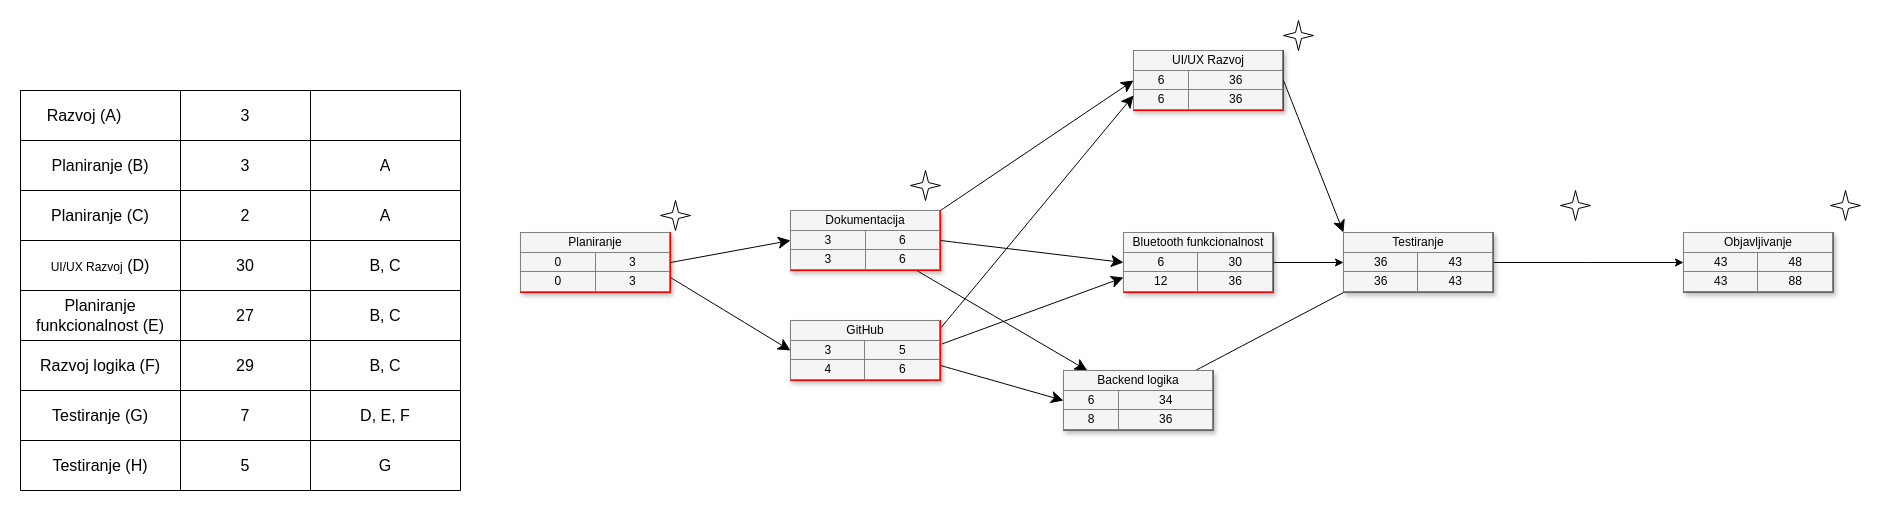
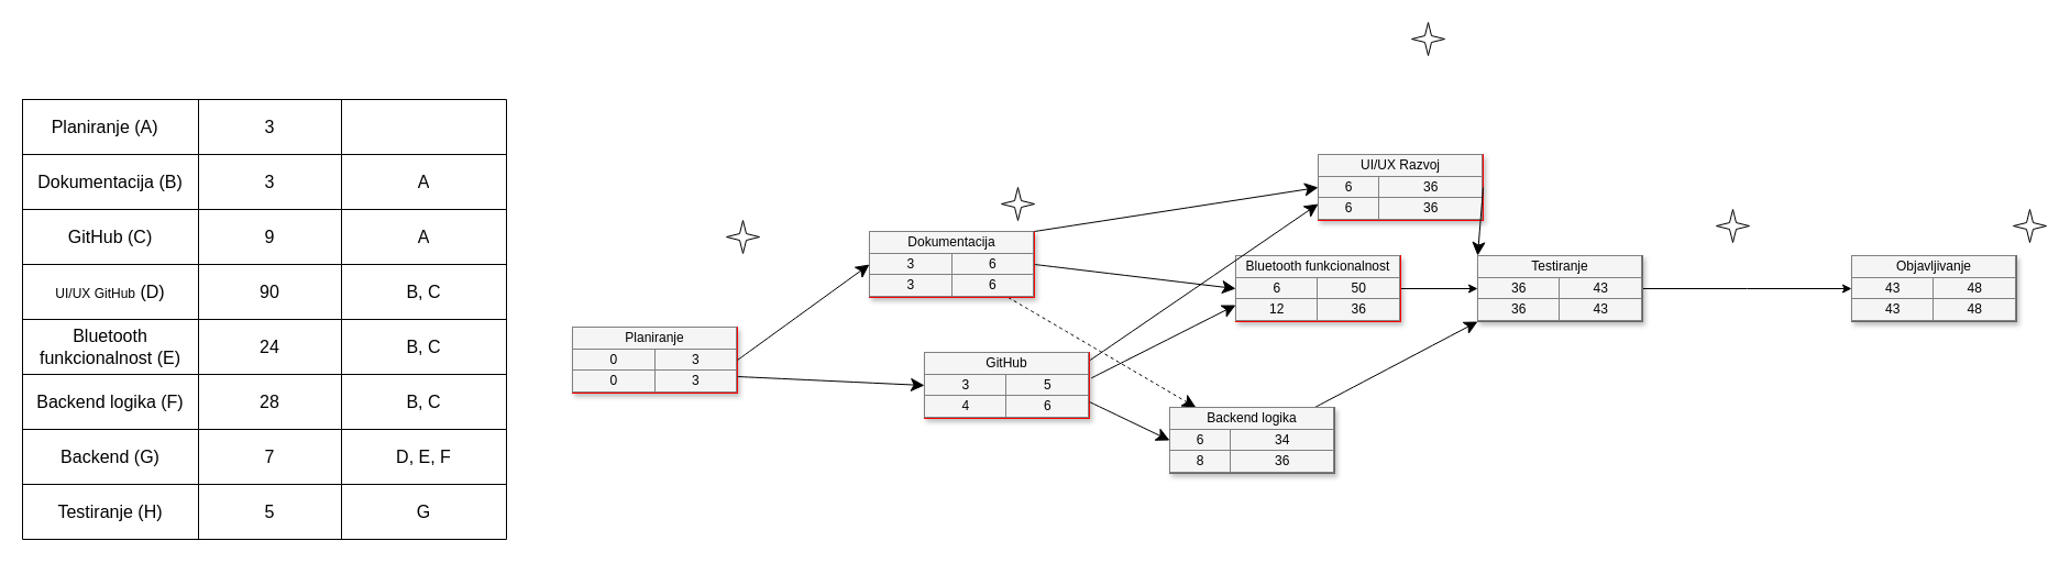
- <mxCell id="11" value="&lt;table border=&quot;1&quot; width=&quot;100%&quot; style=&quot;width: 100% ; height: 100% ; border-collapse: collapse&quot;&gt;&lt;tbody&gt;&lt;tr&gt;&lt;td colspan=&quot;2&quot; align=&quot;center&quot;&gt;&lt;font style=&quot;font-size: 12px&quot;&gt;UI/UX Razvoj&lt;/font&gt;&lt;/td&gt;&lt;/tr&gt;&lt;tr&gt;&lt;td align=&quot;center&quot;&gt;6&lt;/td&gt;&lt;td align=&quot;center&quot;&gt;36&lt;/td&gt;&lt;/tr&gt;&lt;tr&gt;&lt;td align=&quot;center&quot;&gt;6&lt;/td&gt;&lt;td align=&quot;center&quot;&gt;36&lt;/td&gt;&lt;/tr&gt;&lt;/tbody&gt;&lt;/table&gt;" style="text;html=1;strokeColor=#FF0000;fillColor=#f5f5f5;overflow=fill;rounded=0;shadow=1;fontSize=12;align=center;" vertex="1" parent="1"><mxGeometry x="1133" y="50" width="150" height="60" as="geometry" /></mxCell>
+ <mxCell id="11" value="&lt;table border=&quot;1&quot; width=&quot;100%&quot; style=&quot;width: 100% ; height: 100% ; border-collapse: collapse&quot;&gt;&lt;tbody&gt;&lt;tr&gt;&lt;td colspan=&quot;2&quot; align=&quot;center&quot;&gt;&lt;font style=&quot;font-size: 12px&quot;&gt;UI/UX Razvoj&lt;/font&gt;&lt;/td&gt;&lt;/tr&gt;&lt;tr&gt;&lt;td align=&quot;center&quot;&gt;6&lt;/td&gt;&lt;td align=&quot;center&quot;&gt;36&lt;/td&gt;&lt;/tr&gt;&lt;tr&gt;&lt;td align=&quot;center&quot;&gt;6&lt;/td&gt;&lt;td align=&quot;center&quot;&gt;36&lt;/td&gt;&lt;/tr&gt;&lt;/tbody&gt;&lt;/table&gt;" style="text;html=1;strokeColor=#FF0000;fillColor=#f5f5f5;overflow=fill;rounded=0;shadow=1;fontSize=12;align=center;" vertex="1" parent="1"><mxGeometry x="1198" y="140" width="150" height="60" as="geometry" /></mxCell>
- <mxCell id="24" value="Razvoj (A)&lt;span style=&quot;white-space: pre;&quot;&gt;&#09;&lt;/span&gt;" style="shape=partialRectangle;html=1;whiteSpace=wrap;connectable=0;strokeColor=inherit;overflow=hidden;fillColor=none;top=0;left=0;bottom=0;right=0;pointerEvents=1;fontSize=16;" vertex="1" parent="23"><mxGeometry width="160" height="50" as="geometry"><mxRectangle width="160" height="50" as="alternateBounds" /></mxGeometry></mxCell>
+ <mxCell id="24" value="Planiranje (A)&lt;span style=&quot;white-space: pre;&quot;&gt;&#09;&lt;/span&gt;" style="shape=partialRectangle;html=1;whiteSpace=wrap;connectable=0;strokeColor=inherit;overflow=hidden;fillColor=none;top=0;left=0;bottom=0;right=0;pointerEvents=1;fontSize=16;" vertex="1" parent="23"><mxGeometry width="160" height="50" as="geometry"><mxRectangle width="160" height="50" as="alternateBounds" /></mxGeometry></mxCell>
- <mxCell id="28" value="Planiranje (B)" style="shape=partialRectangle;html=1;whiteSpace=wrap;connectable=0;strokeColor=inherit;overflow=hidden;fillColor=none;top=0;left=0;bottom=0;right=0;pointerEvents=1;fontSize=16;" vertex="1" parent="27"><mxGeometry width="160" height="50" as="geometry"><mxRectangle width="160" height="50" as="alternateBounds" /></mxGeometry></mxCell>
+ <mxCell id="28" value="Dokumentacija (B)" style="shape=partialRectangle;html=1;whiteSpace=wrap;connectable=0;strokeColor=inherit;overflow=hidden;fillColor=none;top=0;left=0;bottom=0;right=0;pointerEvents=1;fontSize=16;" vertex="1" parent="27"><mxGeometry width="160" height="50" as="geometry"><mxRectangle width="160" height="50" as="alternateBounds" /></mxGeometry></mxCell>
- <mxCell id="32" value="Planiranje (C)" style="shape=partialRectangle;html=1;whiteSpace=wrap;connectable=0;strokeColor=inherit;overflow=hidden;fillColor=none;top=0;left=0;bottom=0;right=0;pointerEvents=1;fontSize=16;" vertex="1" parent="31"><mxGeometry width="160" height="50" as="geometry"><mxRectangle width="160" height="50" as="alternateBounds" /></mxGeometry></mxCell>
+ <mxCell id="32" value="GitHub (C)" style="shape=partialRectangle;html=1;whiteSpace=wrap;connectable=0;strokeColor=inherit;overflow=hidden;fillColor=none;top=0;left=0;bottom=0;right=0;pointerEvents=1;fontSize=16;" vertex="1" parent="31"><mxGeometry width="160" height="50" as="geometry"><mxRectangle width="160" height="50" as="alternateBounds" /></mxGeometry></mxCell>
- <mxCell id="33" value="2" style="shape=partialRectangle;html=1;whiteSpace=wrap;connectable=0;strokeColor=inherit;overflow=hidden;fillColor=none;top=0;left=0;bottom=0;right=0;pointerEvents=1;fontSize=16;" vertex="1" parent="31"><mxGeometry x="160" width="130" height="50" as="geometry"><mxRectangle width="130" height="50" as="alternateBounds" /></mxGeometry></mxCell>
+ <mxCell id="33" value="9" style="shape=partialRectangle;html=1;whiteSpace=wrap;connectable=0;strokeColor=inherit;overflow=hidden;fillColor=none;top=0;left=0;bottom=0;right=0;pointerEvents=1;fontSize=16;" vertex="1" parent="31"><mxGeometry x="160" width="130" height="50" as="geometry"><mxRectangle width="130" height="50" as="alternateBounds" /></mxGeometry></mxCell>
- <mxCell id="5" value="&lt;table border=&quot;1&quot; width=&quot;100%&quot; style=&quot;width: 100% ; height: 100% ; border-collapse: collapse&quot;&gt;&lt;tbody&gt;&lt;tr&gt;&lt;td colspan=&quot;2&quot; align=&quot;center&quot;&gt;Bluetooth funkcionalnost&lt;/td&gt;&lt;/tr&gt;&lt;tr&gt;&lt;td align=&quot;center&quot;&gt;6&lt;/td&gt;&lt;td align=&quot;center&quot;&gt;30&lt;/td&gt;&lt;/tr&gt;&lt;tr&gt;&lt;td align=&quot;center&quot;&gt;12&lt;/td&gt;&lt;td align=&quot;center&quot;&gt;36&lt;/td&gt;&lt;/tr&gt;&lt;/tbody&gt;&lt;/table&gt;" style="text;html=1;strokeColor=#FF0000;fillColor=#f5f5f5;overflow=fill;rounded=0;shadow=1;fontSize=12;align=center;" parent="1" vertex="1"><mxGeometry x="1123" y="232" width="150" height="60" as="geometry" /></mxCell>
+ <mxCell id="5" value="&lt;table border=&quot;1&quot; width=&quot;100%&quot; style=&quot;width: 100% ; height: 100% ; border-collapse: collapse&quot;&gt;&lt;tbody&gt;&lt;tr&gt;&lt;td colspan=&quot;2&quot; align=&quot;center&quot;&gt;Bluetooth funkcionalnost&lt;/td&gt;&lt;/tr&gt;&lt;tr&gt;&lt;td align=&quot;center&quot;&gt;6&lt;/td&gt;&lt;td align=&quot;center&quot;&gt;50&lt;/td&gt;&lt;/tr&gt;&lt;tr&gt;&lt;td align=&quot;center&quot;&gt;12&lt;/td&gt;&lt;td align=&quot;center&quot;&gt;36&lt;/td&gt;&lt;/tr&gt;&lt;/tbody&gt;&lt;/table&gt;" style="text;html=1;strokeColor=#FF0000;fillColor=#f5f5f5;overflow=fill;rounded=0;shadow=1;fontSize=12;align=center;" parent="1" vertex="1"><mxGeometry x="1123" y="232" width="150" height="60" as="geometry" /></mxCell>
- <mxCell id="13" value="&lt;table border=&quot;1&quot; width=&quot;100%&quot; style=&quot;width: 100% ; height: 100% ; border-collapse: collapse&quot;&gt;&lt;tbody&gt;&lt;tr&gt;&lt;td colspan=&quot;2&quot; align=&quot;center&quot;&gt;Objavljivanje&lt;/td&gt;&lt;/tr&gt;&lt;tr&gt;&lt;td align=&quot;center&quot;&gt;43&lt;/td&gt;&lt;td align=&quot;center&quot;&gt;48&lt;/td&gt;&lt;/tr&gt;&lt;tr&gt;&lt;td align=&quot;center&quot;&gt;43&lt;/td&gt;&lt;td align=&quot;center&quot;&gt;88&lt;/td&gt;&lt;/tr&gt;&lt;/tbody&gt;&lt;/table&gt;" style="text;html=1;strokeColor=#666666;fillColor=#f5f5f5;overflow=fill;rounded=0;shadow=1;fontSize=12;align=center;" vertex="1" parent="1"><mxGeometry x="1683" y="232" width="150" height="60" as="geometry" /></mxCell>
+ <mxCell id="13" value="&lt;table border=&quot;1&quot; width=&quot;100%&quot; style=&quot;width: 100% ; height: 100% ; border-collapse: collapse&quot;&gt;&lt;tbody&gt;&lt;tr&gt;&lt;td colspan=&quot;2&quot; align=&quot;center&quot;&gt;Objavljivanje&lt;/td&gt;&lt;/tr&gt;&lt;tr&gt;&lt;td align=&quot;center&quot;&gt;43&lt;/td&gt;&lt;td align=&quot;center&quot;&gt;48&lt;/td&gt;&lt;/tr&gt;&lt;tr&gt;&lt;td align=&quot;center&quot;&gt;43&lt;/td&gt;&lt;td align=&quot;center&quot;&gt;48&lt;/td&gt;&lt;/tr&gt;&lt;/tbody&gt;&lt;/table&gt;" style="text;html=1;strokeColor=#666666;fillColor=#f5f5f5;overflow=fill;rounded=0;shadow=1;fontSize=12;align=center;" vertex="1" parent="1"><mxGeometry x="1683" y="232" width="150" height="60" as="geometry" /></mxCell>
- <mxCell id="15" value="&lt;table border=&quot;1&quot; width=&quot;100%&quot; style=&quot;width: 100% ; height: 100% ; border-collapse: collapse&quot;&gt;&lt;tbody&gt;&lt;tr&gt;&lt;td colspan=&quot;2&quot; align=&quot;center&quot;&gt;Planiranje&lt;/td&gt;&lt;/tr&gt;&lt;tr&gt;&lt;td align=&quot;center&quot;&gt;0&lt;/td&gt;&lt;td align=&quot;center&quot;&gt;&lt;font style=&quot;font-size: 12px;&quot;&gt;3&lt;/font&gt;&lt;/td&gt;&lt;/tr&gt;&lt;tr&gt;&lt;td align=&quot;center&quot;&gt;0&lt;/td&gt;&lt;td align=&quot;center&quot;&gt;3&lt;/td&gt;&lt;/tr&gt;&lt;/tbody&gt;&lt;/table&gt;" style="text;html=1;strokeColor=#FF0000;fillColor=#f5f5f5;overflow=fill;rounded=0;shadow=1;fontSize=12;align=center;" vertex="1" parent="1"><mxGeometry x="520" y="232" width="150" height="60" as="geometry" /></mxCell>
+ <mxCell id="15" value="&lt;table border=&quot;1&quot; width=&quot;100%&quot; style=&quot;width: 100% ; height: 100% ; border-collapse: collapse&quot;&gt;&lt;tbody&gt;&lt;tr&gt;&lt;td colspan=&quot;2&quot; align=&quot;center&quot;&gt;Planiranje&lt;/td&gt;&lt;/tr&gt;&lt;tr&gt;&lt;td align=&quot;center&quot;&gt;0&lt;/td&gt;&lt;td align=&quot;center&quot;&gt;&lt;font style=&quot;font-size: 12px;&quot;&gt;3&lt;/font&gt;&lt;/td&gt;&lt;/tr&gt;&lt;tr&gt;&lt;td align=&quot;center&quot;&gt;0&lt;/td&gt;&lt;td align=&quot;center&quot;&gt;3&lt;/td&gt;&lt;/tr&gt;&lt;/tbody&gt;&lt;/table&gt;" style="text;html=1;strokeColor=#FF0000;fillColor=#f5f5f5;overflow=fill;rounded=0;shadow=1;fontSize=12;align=center;" vertex="1" parent="1"><mxGeometry x="520" y="297" width="150" height="60" as="geometry" /></mxCell>
- <mxCell id="36" value="&lt;font style=&quot;font-size: 12px&quot;&gt;UI/UX Razvoj&lt;/font&gt; (D)" style="shape=partialRectangle;html=1;whiteSpace=wrap;connectable=0;strokeColor=inherit;overflow=hidden;fillColor=none;top=0;left=0;bottom=0;right=0;pointerEvents=1;fontSize=16;" vertex="1" parent="35"><mxGeometry width="160" height="50" as="geometry"><mxRectangle width="160" height="50" as="alternateBounds" /></mxGeometry></mxCell>
+ <mxCell id="36" value="&lt;font style=&quot;font-size: 12px&quot;&gt;UI/UX GitHub&lt;/font&gt; (D)" style="shape=partialRectangle;html=1;whiteSpace=wrap;connectable=0;strokeColor=inherit;overflow=hidden;fillColor=none;top=0;left=0;bottom=0;right=0;pointerEvents=1;fontSize=16;" vertex="1" parent="35"><mxGeometry width="160" height="50" as="geometry"><mxRectangle width="160" height="50" as="alternateBounds" /></mxGeometry></mxCell>
- <mxCell id="37" value="30" style="shape=partialRectangle;html=1;whiteSpace=wrap;connectable=0;strokeColor=inherit;overflow=hidden;fillColor=none;top=0;left=0;bottom=0;right=0;pointerEvents=1;fontSize=16;" vertex="1" parent="35"><mxGeometry x="160" width="130" height="50" as="geometry"><mxRectangle width="130" height="50" as="alternateBounds" /></mxGeometry></mxCell>
+ <mxCell id="37" value="90" style="shape=partialRectangle;html=1;whiteSpace=wrap;connectable=0;strokeColor=inherit;overflow=hidden;fillColor=none;top=0;left=0;bottom=0;right=0;pointerEvents=1;fontSize=16;" vertex="1" parent="35"><mxGeometry x="160" width="130" height="50" as="geometry"><mxRectangle width="130" height="50" as="alternateBounds" /></mxGeometry></mxCell>
- <mxCell id="6" style="edgeStyle=none;curved=1;html=1;startSize=10;endArrow=none;endFill=1;endSize=10;strokeWidth=1;fontSize=12;entryX=0;entryY=1;entryDx=0;entryDy=0;" parent="1" source="7" target="9" edge="1"><mxGeometry relative="1" as="geometry" /></mxCell>
+ <mxCell id="6" style="edgeStyle=none;curved=1;html=1;startSize=10;endArrow=classic;endFill=1;endSize=10;strokeWidth=1;fontSize=12;entryX=0;entryY=1;entryDx=0;entryDy=0;" parent="1" source="7" target="9" edge="1"><mxGeometry relative="1" as="geometry" /></mxCell>
- <mxCell id="40" value="Planiranje funkcionalnost (E)" style="shape=partialRectangle;html=1;whiteSpace=wrap;connectable=0;strokeColor=inherit;overflow=hidden;fillColor=none;top=0;left=0;bottom=0;right=0;pointerEvents=1;fontSize=16;" vertex="1" parent="39"><mxGeometry width="160" height="50" as="geometry"><mxRectangle width="160" height="50" as="alternateBounds" /></mxGeometry></mxCell>
+ <mxCell id="40" value="Bluetooth funkcionalnost (E)" style="shape=partialRectangle;html=1;whiteSpace=wrap;connectable=0;strokeColor=inherit;overflow=hidden;fillColor=none;top=0;left=0;bottom=0;right=0;pointerEvents=1;fontSize=16;" vertex="1" parent="39"><mxGeometry width="160" height="50" as="geometry"><mxRectangle width="160" height="50" as="alternateBounds" /></mxGeometry></mxCell>
- <mxCell id="41" value="27" style="shape=partialRectangle;html=1;whiteSpace=wrap;connectable=0;strokeColor=inherit;overflow=hidden;fillColor=none;top=0;left=0;bottom=0;right=0;pointerEvents=1;fontSize=16;" vertex="1" parent="39"><mxGeometry x="160" width="130" height="50" as="geometry"><mxRectangle width="130" height="50" as="alternateBounds" /></mxGeometry></mxCell>
+ <mxCell id="41" value="24" style="shape=partialRectangle;html=1;whiteSpace=wrap;connectable=0;strokeColor=inherit;overflow=hidden;fillColor=none;top=0;left=0;bottom=0;right=0;pointerEvents=1;fontSize=16;" vertex="1" parent="39"><mxGeometry x="160" width="130" height="50" as="geometry"><mxRectangle width="130" height="50" as="alternateBounds" /></mxGeometry></mxCell>
- <mxCell id="2" style="edgeStyle=none;curved=1;html=1;startSize=10;endArrow=classic;endFill=1;endSize=10;strokeWidth=1;fontSize=12;" parent="1" source="3" target="7" edge="1"><mxGeometry relative="1" as="geometry" /></mxCell>
+ <mxCell id="2" style="edgeStyle=none;curved=1;html=1;startSize=10;endArrow=classic;endFill=1;endSize=10;strokeWidth=1;fontSize=12;dashed=1;" parent="1" source="3" target="7" edge="1"><mxGeometry relative="1" as="geometry" /></mxCell>
- <mxCell id="16" value="&lt;table border=&quot;1&quot; width=&quot;100%&quot; style=&quot;width: 100% ; height: 100% ; border-collapse: collapse&quot;&gt;&lt;tbody&gt;&lt;tr&gt;&lt;td colspan=&quot;2&quot; align=&quot;center&quot;&gt;&lt;font style=&quot;font-size: 12px;&quot;&gt;GitHub&lt;/font&gt;&lt;/td&gt;&lt;/tr&gt;&lt;tr&gt;&lt;td align=&quot;center&quot;&gt;3&lt;/td&gt;&lt;td align=&quot;center&quot;&gt;5&lt;/td&gt;&lt;/tr&gt;&lt;tr&gt;&lt;td align=&quot;center&quot;&gt;4&lt;/td&gt;&lt;td align=&quot;center&quot;&gt;6&lt;/td&gt;&lt;/tr&gt;&lt;/tbody&gt;&lt;/table&gt;" style="text;html=1;strokeColor=#FF0000;fillColor=#f5f5f5;overflow=fill;rounded=0;shadow=1;fontSize=12;align=center;" vertex="1" parent="1"><mxGeometry x="790" y="320" width="150" height="60" as="geometry" /></mxCell>
+ <mxCell id="16" value="&lt;table border=&quot;1&quot; width=&quot;100%&quot; style=&quot;width: 100% ; height: 100% ; border-collapse: collapse&quot;&gt;&lt;tbody&gt;&lt;tr&gt;&lt;td colspan=&quot;2&quot; align=&quot;center&quot;&gt;&lt;font style=&quot;font-size: 12px;&quot;&gt;GitHub&lt;/font&gt;&lt;/td&gt;&lt;/tr&gt;&lt;tr&gt;&lt;td align=&quot;center&quot;&gt;3&lt;/td&gt;&lt;td align=&quot;center&quot;&gt;5&lt;/td&gt;&lt;/tr&gt;&lt;tr&gt;&lt;td align=&quot;center&quot;&gt;4&lt;/td&gt;&lt;td align=&quot;center&quot;&gt;6&lt;/td&gt;&lt;/tr&gt;&lt;/tbody&gt;&lt;/table&gt;" style="text;html=1;strokeColor=#FF0000;fillColor=#f5f5f5;overflow=fill;rounded=0;shadow=1;fontSize=12;align=center;" vertex="1" parent="1"><mxGeometry x="840" y="320" width="150" height="60" as="geometry" /></mxCell>
- <mxCell id="44" value="Razvoj logika (F)" style="shape=partialRectangle;html=1;whiteSpace=wrap;connectable=0;strokeColor=inherit;overflow=hidden;fillColor=none;top=0;left=0;bottom=0;right=0;pointerEvents=1;fontSize=16;" vertex="1" parent="43"><mxGeometry width="160" height="50" as="geometry"><mxRectangle width="160" height="50" as="alternateBounds" /></mxGeometry></mxCell>
+ <mxCell id="44" value="Backend logika (F)" style="shape=partialRectangle;html=1;whiteSpace=wrap;connectable=0;strokeColor=inherit;overflow=hidden;fillColor=none;top=0;left=0;bottom=0;right=0;pointerEvents=1;fontSize=16;" vertex="1" parent="43"><mxGeometry width="160" height="50" as="geometry"><mxRectangle width="160" height="50" as="alternateBounds" /></mxGeometry></mxCell>
- <mxCell id="45" value="29" style="shape=partialRectangle;html=1;whiteSpace=wrap;connectable=0;strokeColor=inherit;overflow=hidden;fillColor=none;top=0;left=0;bottom=0;right=0;pointerEvents=1;fontSize=16;" vertex="1" parent="43"><mxGeometry x="160" width="130" height="50" as="geometry"><mxRectangle width="130" height="50" as="alternateBounds" /></mxGeometry></mxCell>
+ <mxCell id="45" value="28" style="shape=partialRectangle;html=1;whiteSpace=wrap;connectable=0;strokeColor=inherit;overflow=hidden;fillColor=none;top=0;left=0;bottom=0;right=0;pointerEvents=1;fontSize=16;" vertex="1" parent="43"><mxGeometry x="160" width="130" height="50" as="geometry"><mxRectangle width="130" height="50" as="alternateBounds" /></mxGeometry></mxCell>
- <mxCell id="48" value="Testiranje (G)" style="shape=partialRectangle;html=1;whiteSpace=wrap;connectable=0;strokeColor=inherit;overflow=hidden;fillColor=none;top=0;left=0;bottom=0;right=0;pointerEvents=1;fontSize=16;" vertex="1" parent="47"><mxGeometry width="160" height="50" as="geometry"><mxRectangle width="160" height="50" as="alternateBounds" /></mxGeometry></mxCell>
+ <mxCell id="48" value="Backend (G)" style="shape=partialRectangle;html=1;whiteSpace=wrap;connectable=0;strokeColor=inherit;overflow=hidden;fillColor=none;top=0;left=0;bottom=0;right=0;pointerEvents=1;fontSize=16;" vertex="1" parent="47"><mxGeometry width="160" height="50" as="geometry"><mxRectangle width="160" height="50" as="alternateBounds" /></mxGeometry></mxCell>
